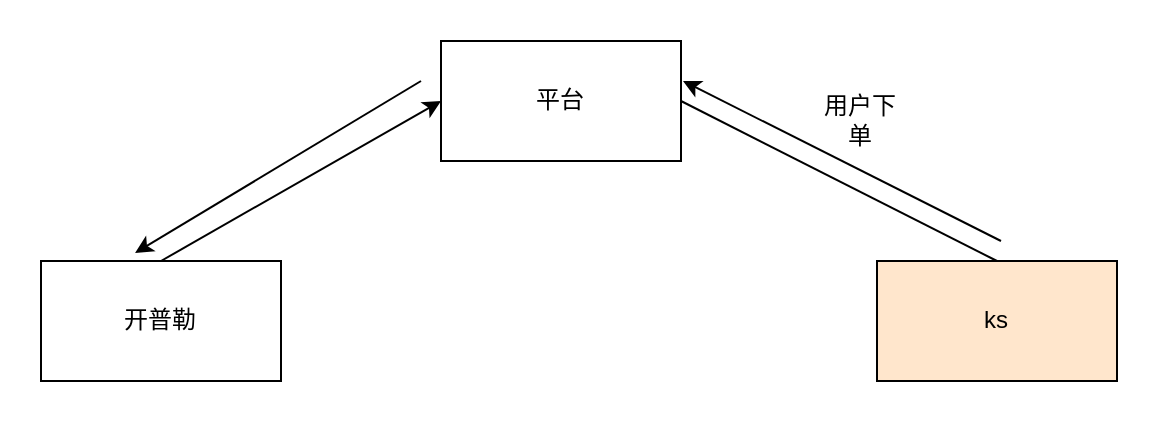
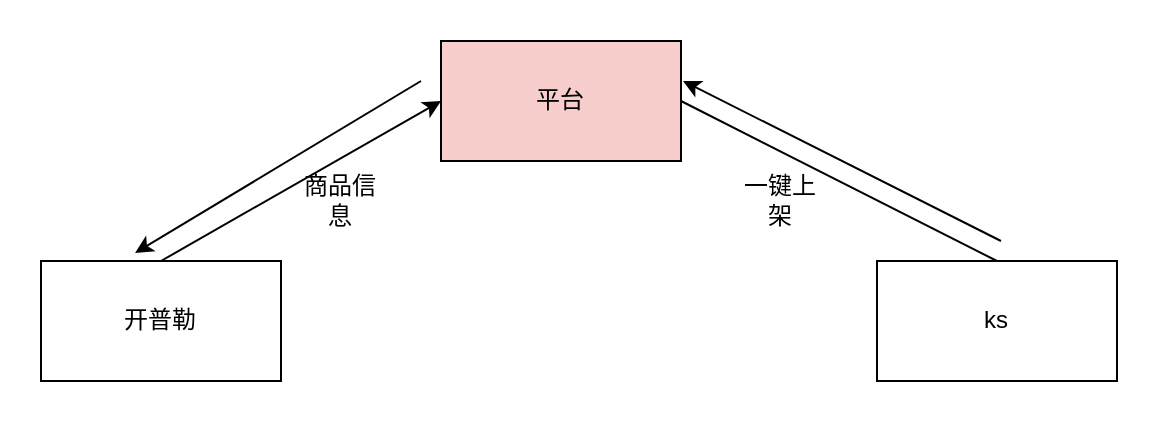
- <mxCell id="4" value="平台" style="rounded=0;whiteSpace=wrap;html=1;" vertex="1" parent="1"><mxGeometry x="220" y="20" width="120" height="60" as="geometry" /></mxCell>
+ <mxCell id="4" value="平台" style="rounded=0;whiteSpace=wrap;html=1;fillColor=#f8cecc;" vertex="1" parent="1"><mxGeometry x="220" y="20" width="120" height="60" as="geometry" /></mxCell>
- <mxCell id="11" value="用户下单" style="text;html=1;strokeColor=none;fillColor=none;align=center;verticalAlign=middle;whiteSpace=wrap;rounded=0;" vertex="1" parent="1"><mxGeometry x="410" y="50" width="40" height="20" as="geometry" /></mxCell>
+ <mxCell id="7" value="商品信息" style="text;html=1;strokeColor=none;fillColor=none;align=center;verticalAlign=middle;whiteSpace=wrap;rounded=0;" vertex="1" parent="1"><mxGeometry x="150" y="90" width="40" height="20" as="geometry" /></mxCell>
+ <mxCell id="8" value="一键上架" style="text;html=1;strokeColor=none;fillColor=none;align=center;verticalAlign=middle;whiteSpace=wrap;rounded=0;" vertex="1" parent="1"><mxGeometry x="370" y="90" width="40" height="20" as="geometry" /></mxCell>
- <mxCell id="5" value="ks" style="rounded=0;whiteSpace=wrap;html=1;fillColor=#ffe6cc;" vertex="1" parent="1"><mxGeometry x="438" y="130" width="120" height="60" as="geometry" /></mxCell>
+ <mxCell id="5" value="ks" style="rounded=0;whiteSpace=wrap;html=1;" vertex="1" parent="1"><mxGeometry x="438" y="130" width="120" height="60" as="geometry" /></mxCell>
